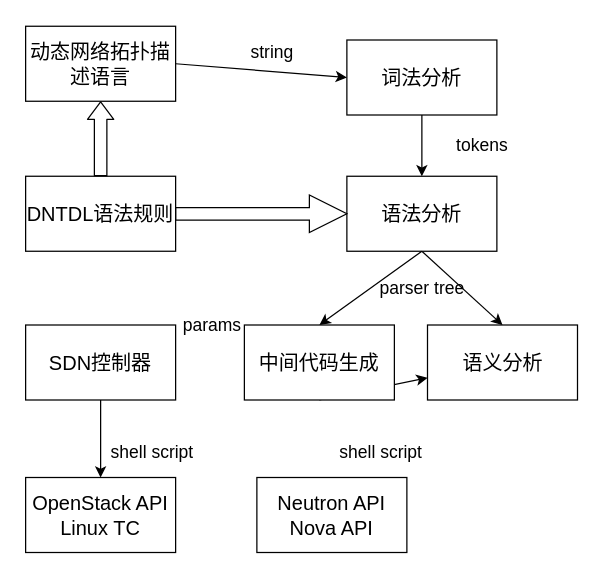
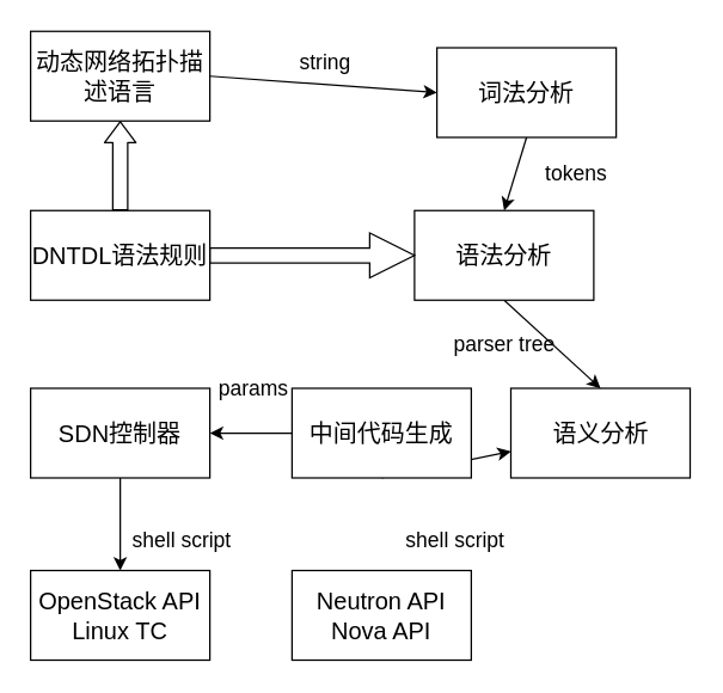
- <mxCell id="5" value="&lt;font style=&quot;font-size: 16px&quot;&gt;词法分析&lt;/font&gt;" style="rounded=0;whiteSpace=wrap;html=1;" parent="1" vertex="1"><mxGeometry x="277" y="31.5" width="120" height="60" as="geometry" /></mxCell>
+ <mxCell id="5" value="&lt;font style=&quot;font-size: 16px&quot;&gt;词法分析&lt;/font&gt;" style="rounded=0;whiteSpace=wrap;html=1;" parent="1" vertex="1"><mxGeometry x="292" y="31.5" width="120" height="60" as="geometry" /></mxCell>
- <mxCell id="16" value="" style="endArrow=classic;html=1;exitX=0.5;exitY=1;exitDx=0;exitDy=0;entryX=0.5;entryY=0;entryDx=0;entryDy=0;" parent="1" edge="1" target="25" source="3"><mxGeometry width="50" height="50" relative="1" as="geometry"><mxPoint x="294" y="231" as="sourcePoint" /><mxPoint x="294" y="247" as="targetPoint" /></mxGeometry></mxCell>
+ <mxCell id="24" style="edgeStyle=none;rounded=0;orthogonalLoop=1;jettySize=auto;html=1;exitX=0;exitY=0.5;exitDx=0;exitDy=0;entryX=1;entryY=0.5;entryDx=0;entryDy=0;" edge="1" parent="1" source="25" target="12"><mxGeometry relative="1" as="geometry" /></mxCell>
- <mxCell id="13" value="&lt;font style=&quot;font-size: 16px&quot;&gt;Neutron API&lt;br&gt;Nova API&lt;/font&gt;&lt;br&gt;" style="rounded=0;whiteSpace=wrap;html=1;" parent="1" vertex="1"><mxGeometry x="205" y="381.5" width="120" height="60" as="geometry" /></mxCell>
+ <mxCell id="13" value="&lt;font style=&quot;font-size: 16px&quot;&gt;Neutron API&lt;br&gt;Nova API&lt;/font&gt;&lt;br&gt;" style="rounded=0;whiteSpace=wrap;html=1;" parent="1" vertex="1"><mxGeometry x="195" y="381.5" width="120" height="60" as="geometry" /></mxCell>
